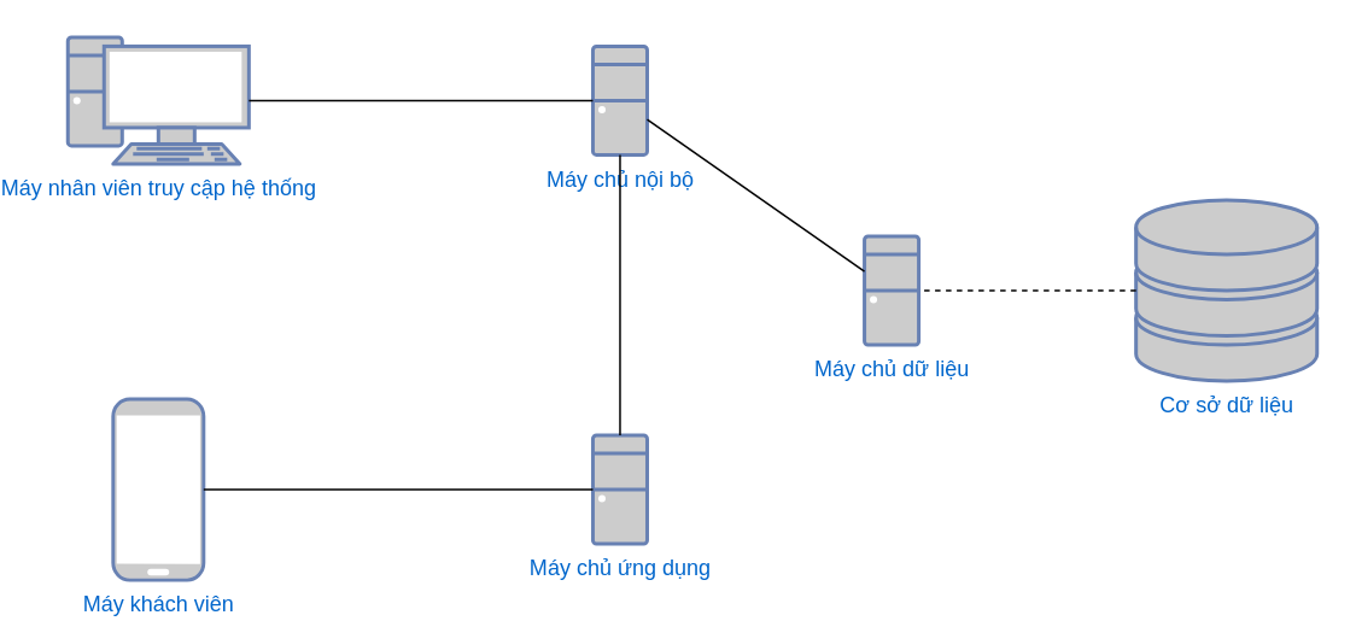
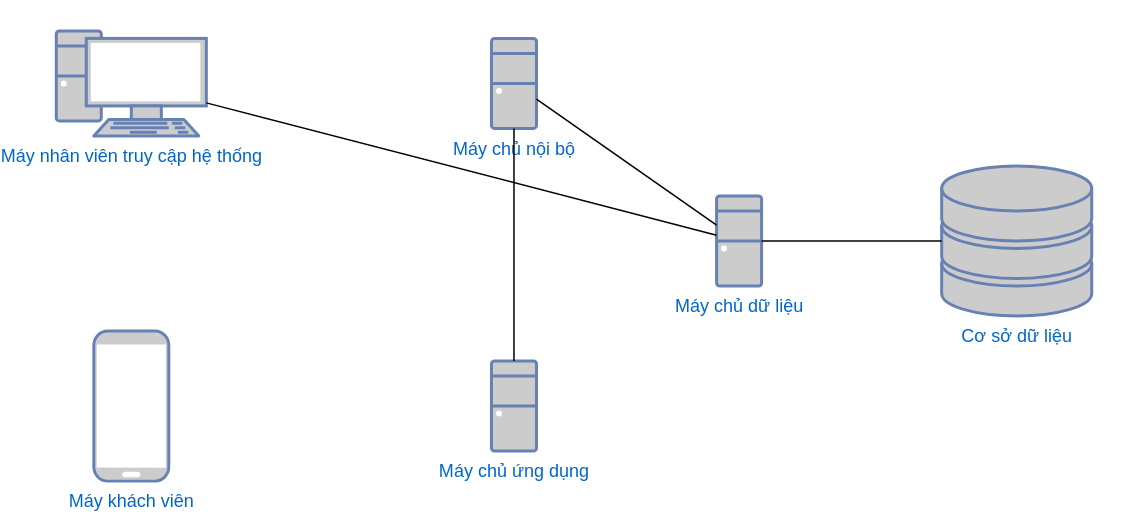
- <mxCell id="8" value="" style="endArrow=none;html=1;" edge="1" parent="1" source="2" target="4"><mxGeometry width="50" height="50" relative="1" as="geometry"><mxPoint x="350" y="160" as="sourcePoint" /><mxPoint x="400" y="110" as="targetPoint" /></mxGeometry></mxCell>
+ <mxCell id="8" value="" style="endArrow=none;html=1;" edge="1" parent="1" source="2" target="7"><mxGeometry width="50" height="50" relative="1" as="geometry"><mxPoint x="350" y="160" as="sourcePoint" /><mxPoint x="400" y="110" as="targetPoint" /></mxGeometry></mxCell>
- <mxCell id="12" value="" style="endArrow=none;html=1;dashed=1;" edge="1" parent="1" source="3" target="7"><mxGeometry width="50" height="50" relative="1" as="geometry"><mxPoint x="350" y="160" as="sourcePoint" /><mxPoint x="400" y="110" as="targetPoint" /></mxGeometry></mxCell>
+ <mxCell id="12" value="" style="endArrow=none;html=1;" edge="1" parent="1" source="3" target="7"><mxGeometry width="50" height="50" relative="1" as="geometry"><mxPoint x="350" y="160" as="sourcePoint" /><mxPoint x="400" y="110" as="targetPoint" /></mxGeometry></mxCell>
- <mxCell id="9" value="" style="endArrow=none;html=1;" edge="1" parent="1" source="5" target="6"><mxGeometry width="50" height="50" relative="1" as="geometry"><mxPoint x="350" y="160" as="sourcePoint" /><mxPoint x="400" y="110" as="targetPoint" /></mxGeometry></mxCell>
